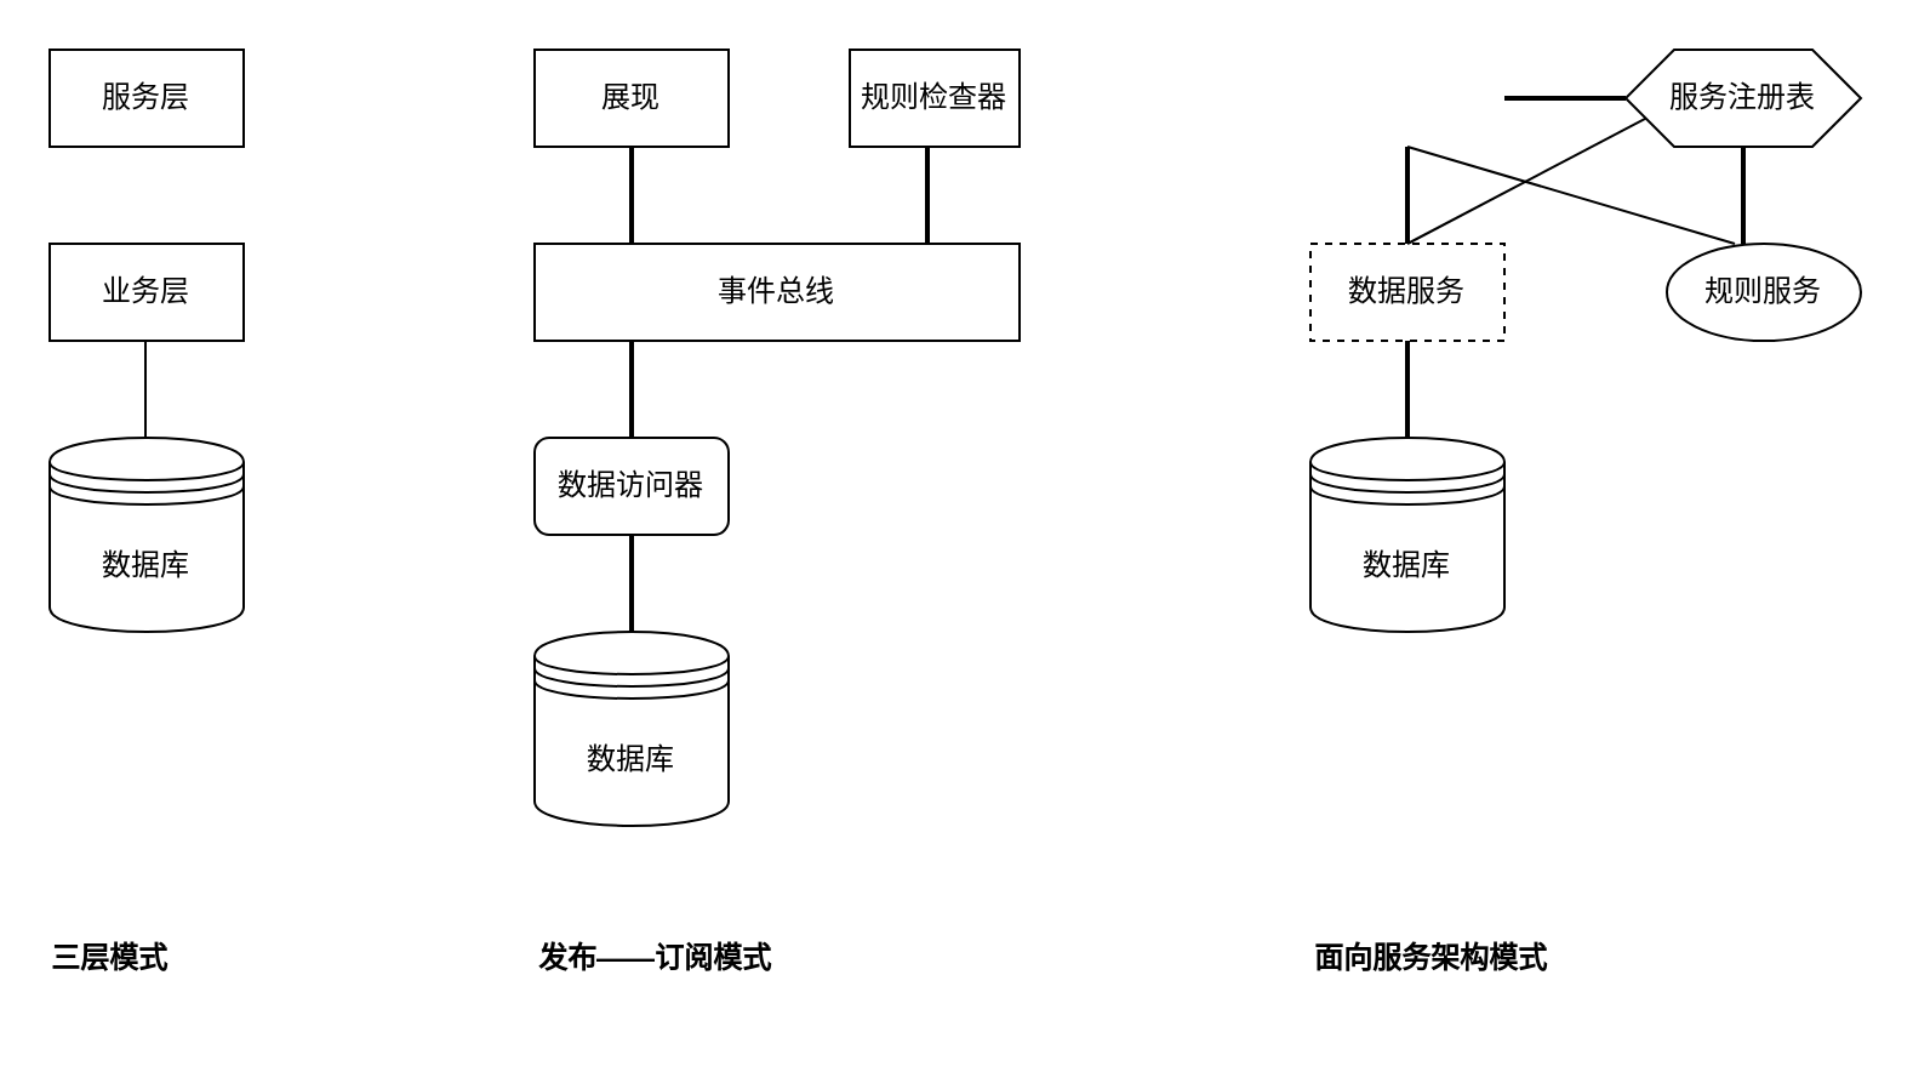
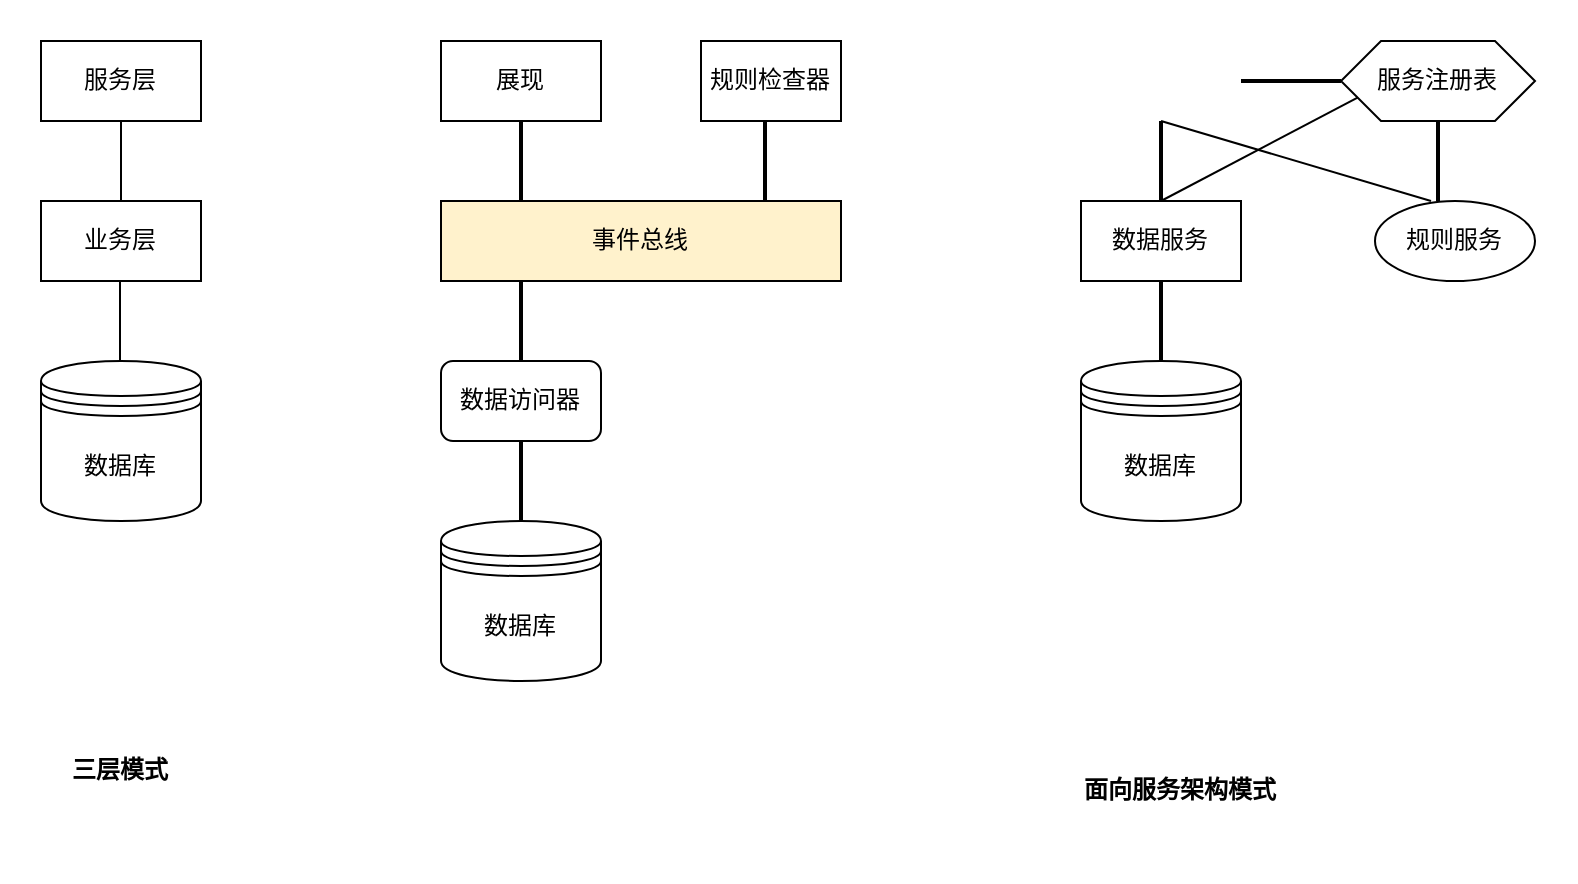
+ <mxCell id="7" value="" style="endArrow=none;html=1;exitX=0.5;exitY=0;exitDx=0;exitDy=0;entryX=0.5;entryY=1;entryDx=0;entryDy=0;" parent="4" source="6" target="5" edge="1"><mxGeometry width="50" height="50" relative="1" as="geometry"><mxPoint x="10" y="90" as="sourcePoint" /><mxPoint x="60" y="40" as="targetPoint" /></mxGeometry></mxCell>
- <mxCell id="14" value="事件总线" style="rounded=0;whiteSpace=wrap;html=1;" parent="11" vertex="1"><mxGeometry y="80" width="200" height="40" as="geometry" /></mxCell>
+ <mxCell id="14" value="事件总线" style="rounded=0;whiteSpace=wrap;html=1;fillColor=#fff2cc;" parent="11" vertex="1"><mxGeometry y="80" width="200" height="40" as="geometry" /></mxCell>
- <mxCell id="25" value="数据服务" style="rounded=0;whiteSpace=wrap;html=1;dashed=1;" vertex="1" parent="22"><mxGeometry y="80" width="80" height="40" as="geometry" /></mxCell>
+ <mxCell id="25" value="数据服务" style="rounded=0;whiteSpace=wrap;html=1;" vertex="1" parent="22"><mxGeometry y="80" width="80" height="40" as="geometry" /></mxCell>
- <mxCell id="10" value="&lt;b&gt;三层模式&lt;/b&gt;" style="text;html=1;strokeColor=none;fillColor=none;align=center;verticalAlign=middle;whiteSpace=wrap;rounded=0;" parent="2" vertex="1"><mxGeometry y="360" width="50" height="30" as="geometry" /></mxCell>
+ <mxCell id="10" value="&lt;b&gt;三层模式&lt;/b&gt;" style="text;html=1;strokeColor=none;fillColor=none;align=center;verticalAlign=middle;whiteSpace=wrap;rounded=0;" parent="2" vertex="1"><mxGeometry x="15" y="350" width="50" height="30" as="geometry" /></mxCell>
- <mxCell id="17" value="&lt;b&gt;发布——订阅模式&lt;/b&gt;" style="text;html=1;strokeColor=none;fillColor=none;align=center;verticalAlign=middle;whiteSpace=wrap;rounded=0;" parent="11" vertex="1"><mxGeometry y="360" width="100" height="30" as="geometry" /></mxCell>
